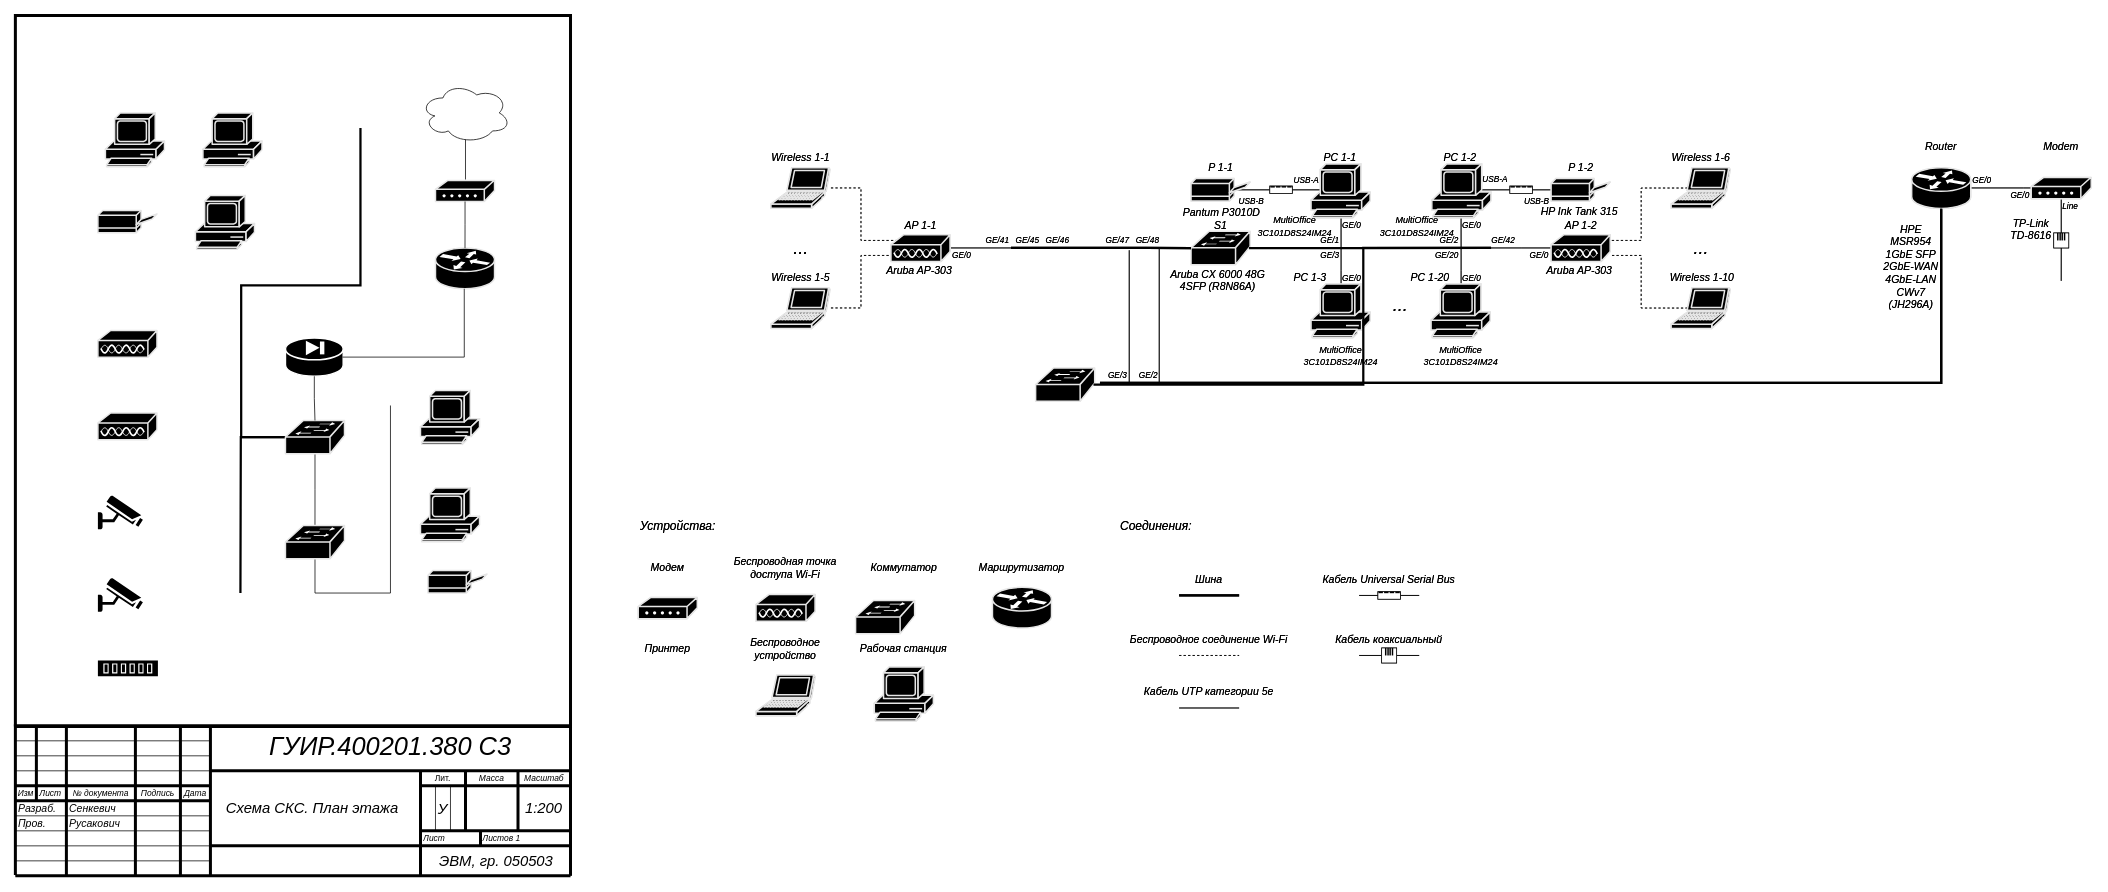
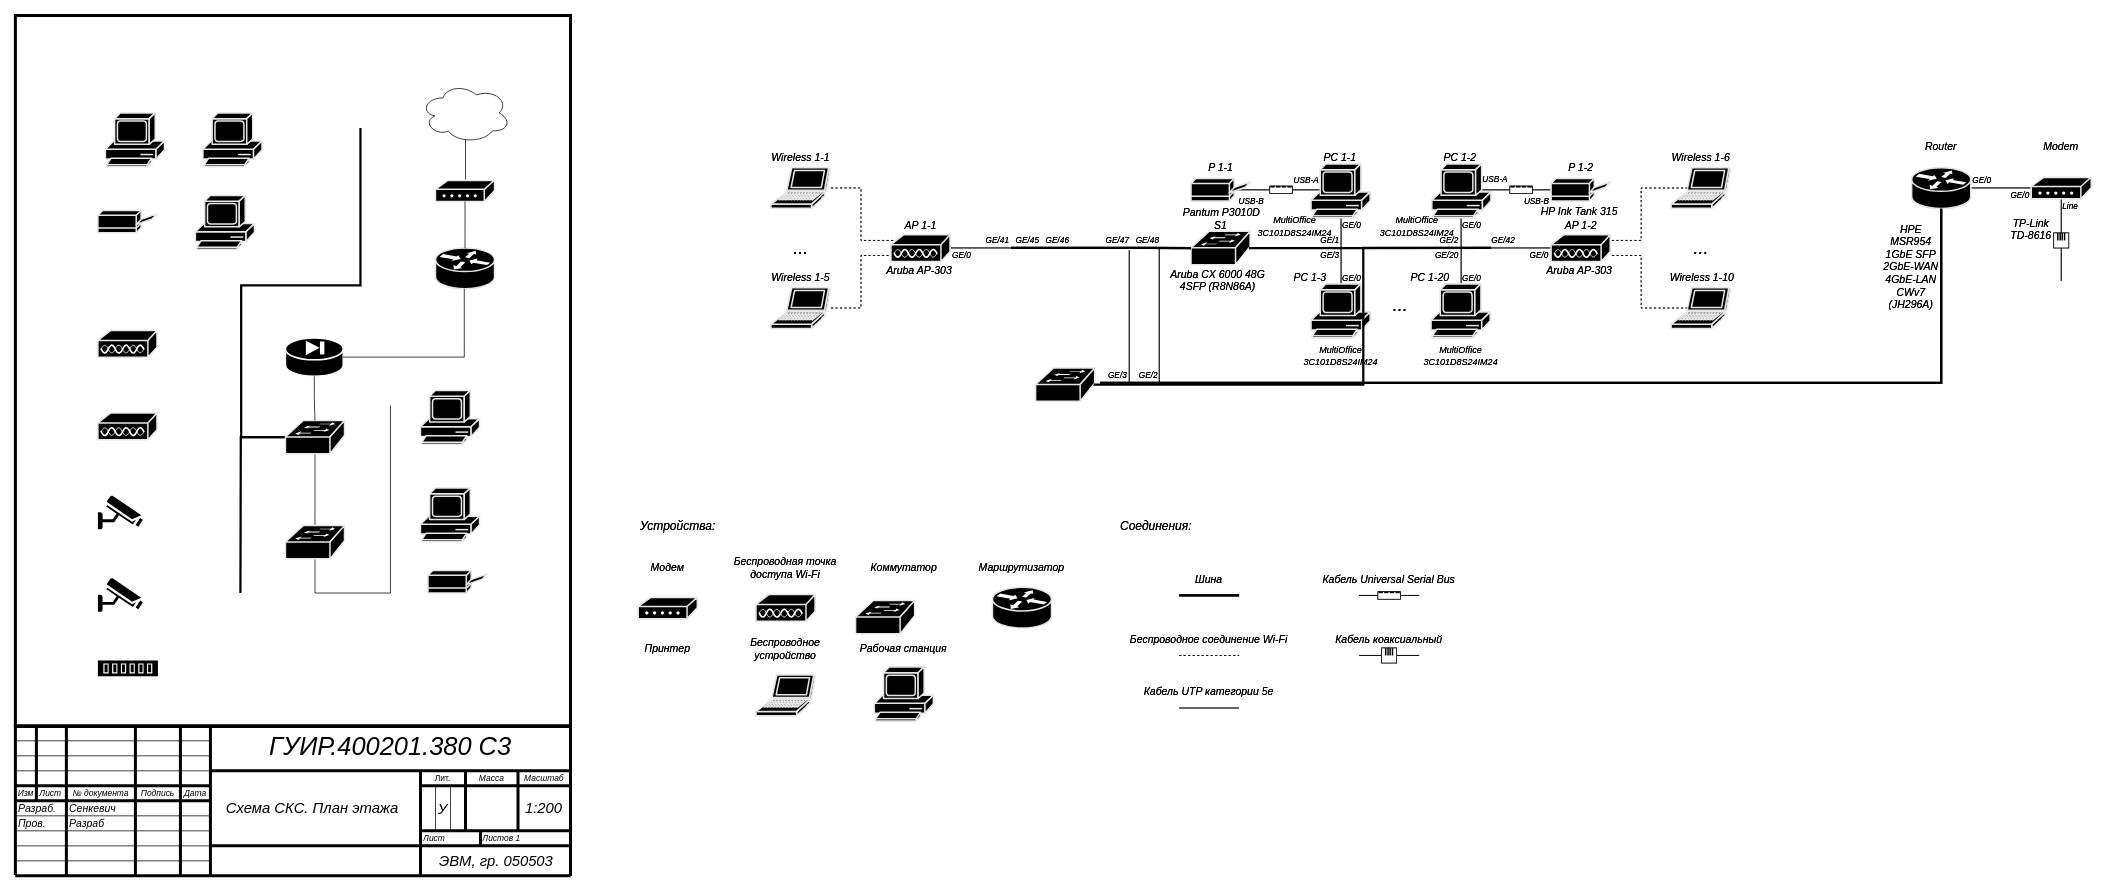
- <mxCell id="44" value="&lt;div style=&quot;&quot;&gt;&lt;p style=&quot;text-align: left; margin: 0px; text-indent: 0px; vertical-align: middle; direction: rtl;&quot;&gt;&lt;font style=&quot;font-family: Arial; color: rgb(0, 0, 0); direction: ltr; letter-spacing: 0px; line-height: 120%; opacity: 1;&quot;&gt;&lt;i style=&quot;&quot;&gt;&lt;font style=&quot;font-size: 14px;&quot;&gt;Русакович&lt;/font&gt;&lt;br&gt;&lt;/i&gt;&lt;/font&gt;&lt;/p&gt;&lt;/div&gt;" style="verticalAlign=middle;align=center;overflow=width;vsdxID=44;fillColor=none;gradientColor=none;shape=stencil(nZBLDoAgDERP0z3SIyjew0SURgSD+Lu9kMZoXLhwN9O+tukAlrNpJg1SzDH4QW/URgNYgZTkjA4UkwJUgGXng+6DX1zLfmoymdXo17xh5zmRJ6Q42BWCfc2oJfdAr+Yv+AP9Cb7OJ3H/2JG1HNGz/84klThPVCc=);strokeColor=none;strokeWidth=4;spacingTop=-1;spacingBottom=-1;spacingLeft=-1;spacingRight=-1;points=[];labelBackgroundColor=none;rounded=0;html=1;whiteSpace=wrap;movable=0;resizable=0;rotatable=0;deletable=0;editable=0;locked=1;connectable=0;" parent="1" vertex="1"><mxGeometry x="92" y="1087" width="86" height="20" as="geometry" /></mxCell>
+ <mxCell id="44" value="&lt;div style=&quot;&quot;&gt;&lt;p style=&quot;text-align: left; margin: 0px; text-indent: 0px; vertical-align: middle; direction: rtl;&quot;&gt;&lt;font style=&quot;font-family: Arial; color: rgb(0, 0, 0); direction: ltr; letter-spacing: 0px; line-height: 120%; opacity: 1;&quot;&gt;&lt;i style=&quot;&quot;&gt;&lt;font style=&quot;font-size: 14px;&quot;&gt;Разраб&lt;/font&gt;&lt;br&gt;&lt;/i&gt;&lt;/font&gt;&lt;/p&gt;&lt;/div&gt;" style="verticalAlign=middle;align=center;overflow=width;vsdxID=44;fillColor=none;gradientColor=none;shape=stencil(nZBLDoAgDERP0z3SIyjew0SURgSD+Lu9kMZoXLhwN9O+tukAlrNpJg1SzDH4QW/URgNYgZTkjA4UkwJUgGXng+6DX1zLfmoymdXo17xh5zmRJ6Q42BWCfc2oJfdAr+Yv+AP9Cb7OJ3H/2JG1HNGz/84klThPVCc=);strokeColor=none;strokeWidth=4;spacingTop=-1;spacingBottom=-1;spacingLeft=-1;spacingRight=-1;points=[];labelBackgroundColor=none;rounded=0;html=1;whiteSpace=wrap;movable=0;resizable=0;rotatable=0;deletable=0;editable=0;locked=1;connectable=0;" parent="1" vertex="1"><mxGeometry x="92" y="1087" width="86" height="20" as="geometry" /></mxCell>
